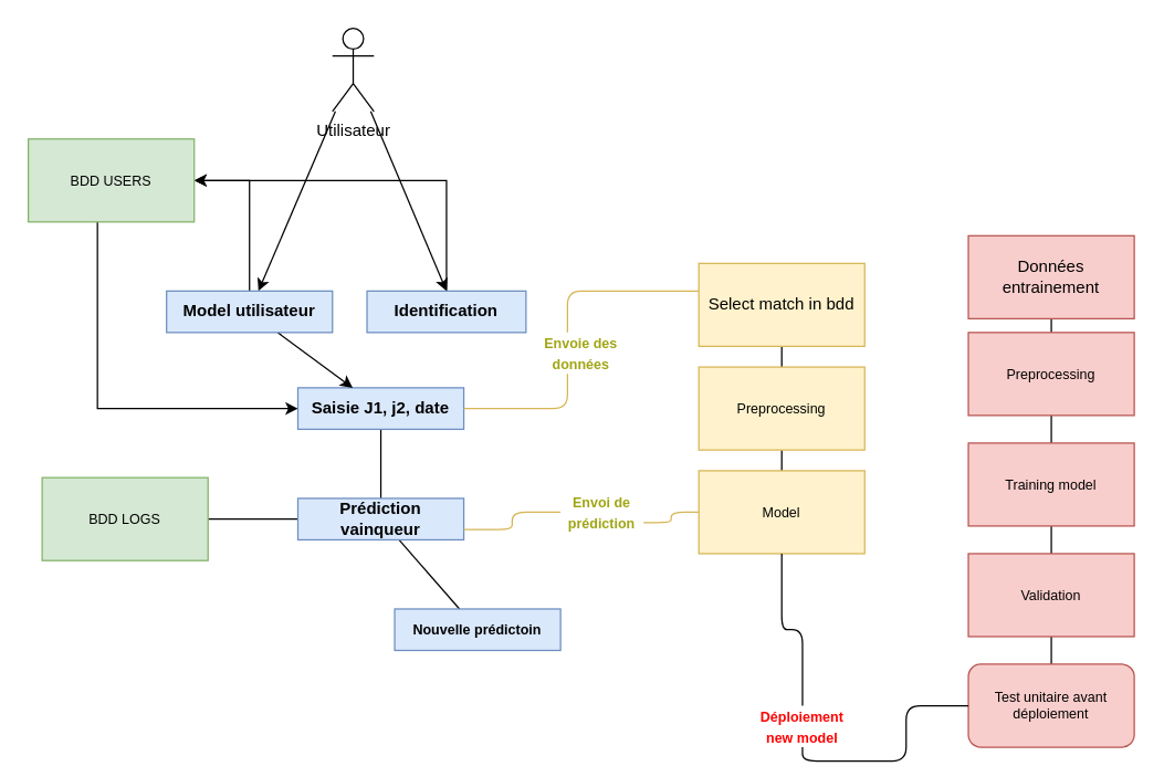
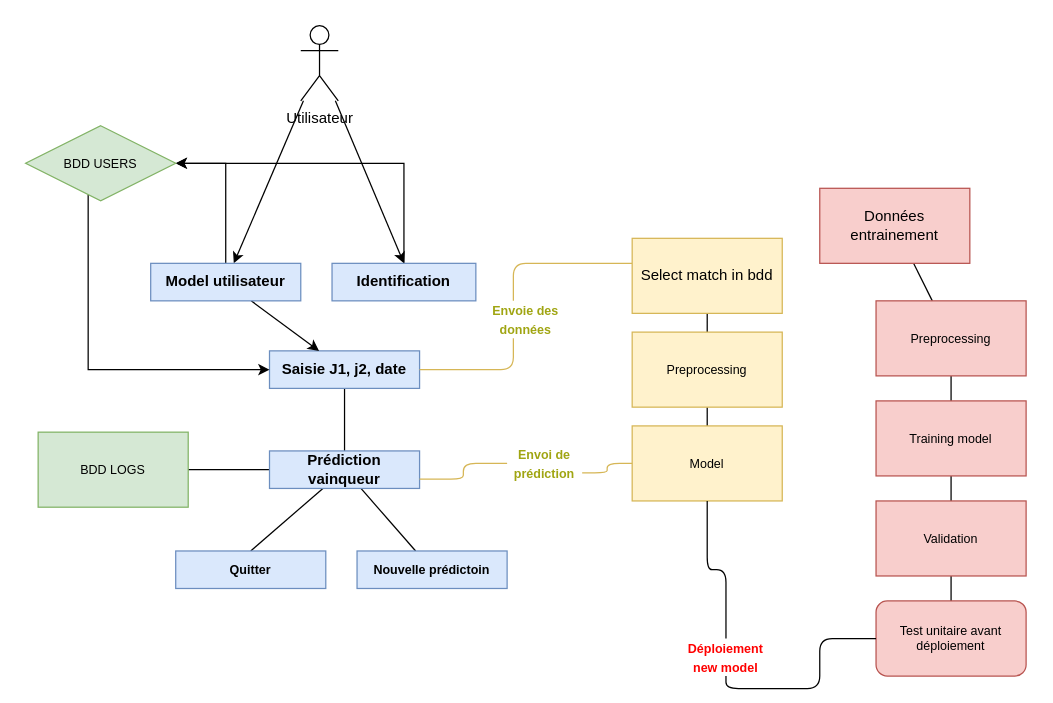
- <mxCell id="43" value="BDD USERS" style="rounded=0;whiteSpace=wrap;html=1;labelBackgroundColor=none;fontSize=10;fillColor=#d5e8d4;strokeColor=#82b366;" vertex="1" parent="1"><mxGeometry x="20" y="100" width="120" height="60" as="geometry" /></mxCell>
+ <mxCell id="43" value="BDD USERS" style="rhombus;whiteSpace=wrap;html=1;labelBackgroundColor=none;fontSize=10;fillColor=#d5e8d4;strokeColor=#82b366;" vertex="1" parent="1"><mxGeometry x="20" y="100" width="120" height="60" as="geometry" /></mxCell>
- <mxCell id="28" value="Données entrainement" style="rounded=0;whiteSpace=wrap;html=1;fillColor=#f8cecc;strokeColor=#b85450;" parent="1" vertex="1"><mxGeometry x="700" y="170" width="120" height="60" as="geometry" /></mxCell>
+ <mxCell id="28" value="Données entrainement" style="rounded=0;whiteSpace=wrap;html=1;fillColor=#f8cecc;strokeColor=#b85450;" parent="1" vertex="1"><mxGeometry x="655" y="150" width="120" height="60" as="geometry" /></mxCell>
+ <mxCell id="11" style="edgeStyle=none;html=1;fontSize=10;fontColor=#a0a512;endArrow=none;endFill=0;entryX=0.5;entryY=0;entryDx=0;entryDy=0;" parent="1" source="13" target="25" edge="1"><mxGeometry relative="1" as="geometry"><mxPoint x="215" y="440" as="targetPoint" /></mxGeometry></mxCell>
+ <mxCell id="25" value="&lt;b&gt;Quitter&lt;/b&gt;" style="rounded=0;whiteSpace=wrap;html=1;labelBackgroundColor=none;fontSize=10;fillColor=#dae8fc;strokeColor=#6c8ebf;" parent="1" vertex="1"><mxGeometry x="140" y="440" width="120" height="30" as="geometry" /></mxCell>
